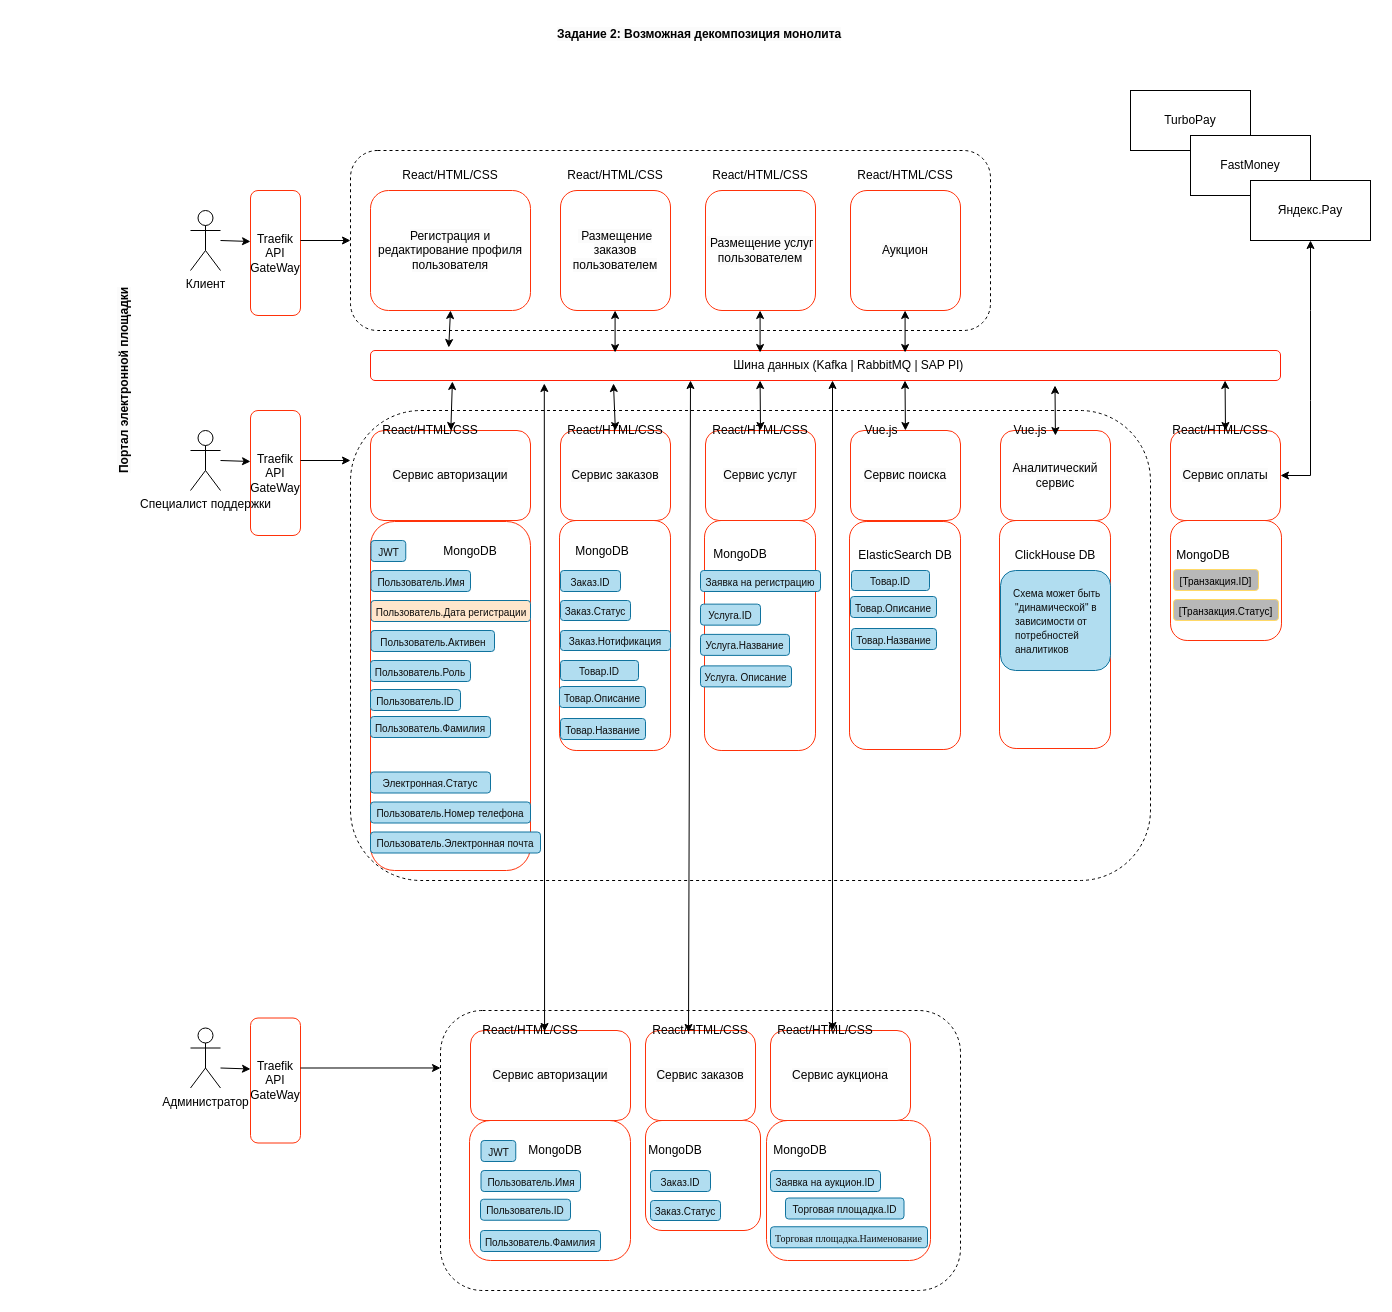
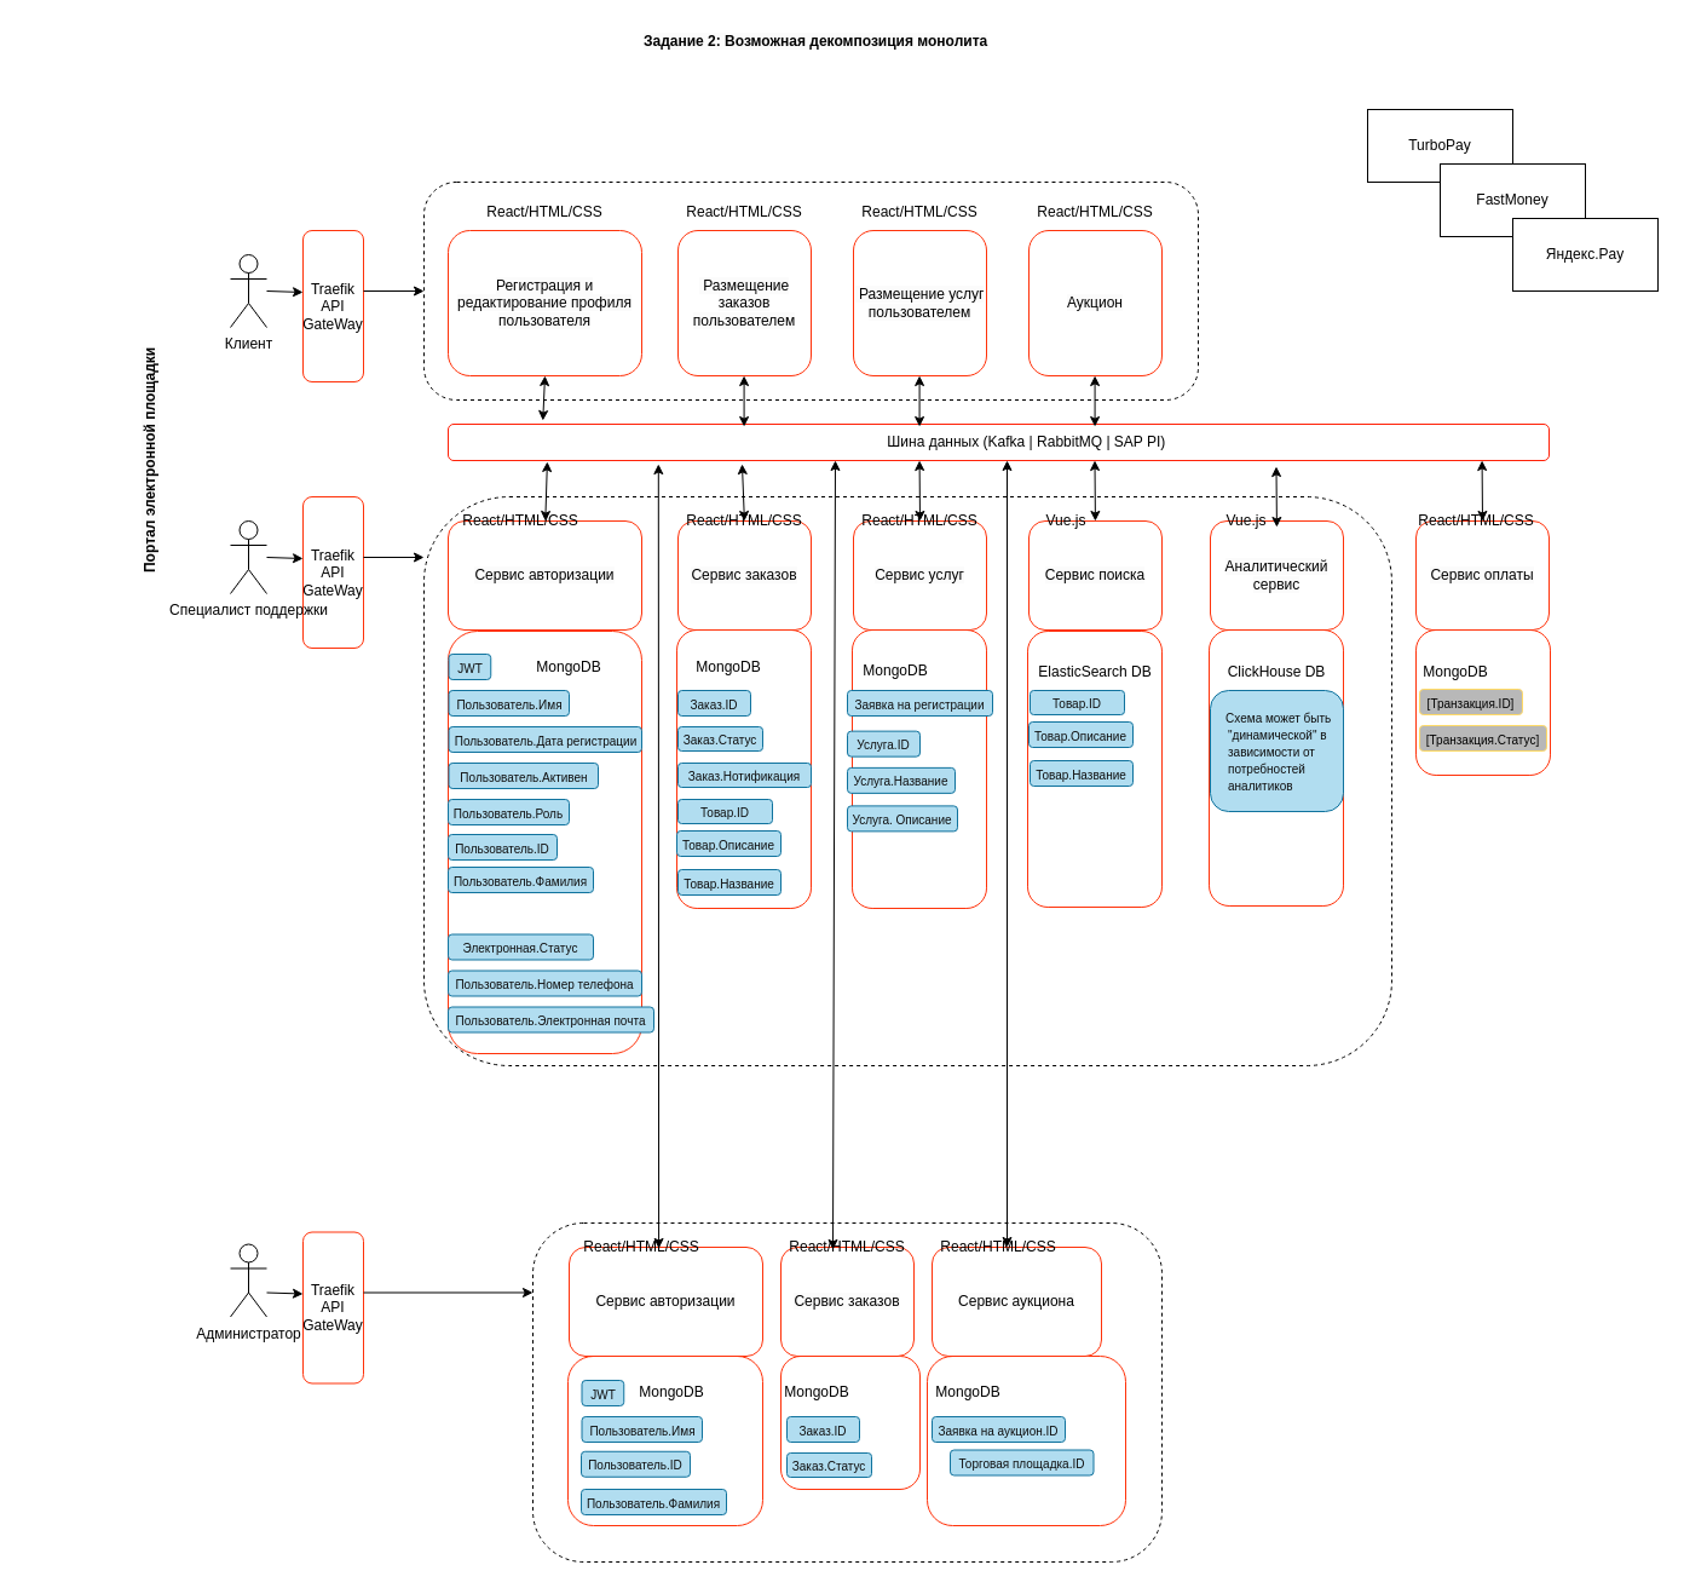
- <mxCell id="16" value="&lt;span style=&quot;color: rgb(0, 0, 0); font-family: Helvetica; font-size: 12px; font-style: normal; font-variant-ligatures: normal; font-variant-caps: normal; font-weight: 700; letter-spacing: normal; orphans: 2; text-align: center; text-indent: 0px; text-transform: none; widows: 2; word-spacing: 0px; -webkit-text-stroke-width: 0px; white-space: nowrap; background-color: rgb(251, 251, 251); text-decoration-thickness: initial; text-decoration-style: initial; text-decoration-color: initial; display: inline !important; float: none;&quot;&gt;Задание 2: Возможная декомпозиция монолита&lt;/span&gt;" style="text;whiteSpace=wrap;html=1;" parent="1" vertex="1"><mxGeometry x="555" y="20" width="310" height="40" as="geometry" /></mxCell>
+ <mxCell id="16" value="&lt;span style=&quot;color: rgb(0, 0, 0); font-family: Helvetica; font-size: 12px; font-style: normal; font-variant-ligatures: normal; font-variant-caps: normal; font-weight: 700; letter-spacing: normal; orphans: 2; text-align: center; text-indent: 0px; text-transform: none; widows: 2; word-spacing: 0px; -webkit-text-stroke-width: 0px; white-space: nowrap; background-color: rgb(251, 251, 251); text-decoration-thickness: initial; text-decoration-style: initial; text-decoration-color: initial; display: inline !important; float: none;&quot;&gt;Задание 2: Возможная декомпозиция монолита&lt;/span&gt;" style="text;whiteSpace=wrap;html=1;" parent="1" vertex="1"><mxGeometry x="530" y="20" width="310" height="40" as="geometry" /></mxCell>
- <mxCell id="36" value="" style="endArrow=classic;startArrow=classic;html=1;rounded=0;entryX=0.5;entryY=1;entryDx=0;entryDy=0;exitX=1;exitY=0.5;exitDx=0;exitDy=0;" edge="1" parent="1" source="29" target="35"><mxGeometry width="50" height="50" relative="1" as="geometry"><mxPoint x="1230" y="690" as="sourcePoint" /><mxPoint x="970" y="290" as="targetPoint" /><Array as="points"><mxPoint x="1310" y="475" /><mxPoint x="1310" y="400" /><mxPoint x="1310" y="310" /></Array></mxGeometry></mxCell>
- <mxCell id="65" value="&lt;p style=&quot;margin: 0px 0px 0px 13px; text-indent: -13px; font-variant-numeric: normal; font-variant-east-asian: normal; font-variant-alternates: normal; font-kerning: auto; font-optical-sizing: auto; font-feature-settings: normal; font-variation-settings: normal; font-variant-position: normal; font-stretch: normal; line-height: normal; color: rgb(14, 14, 14); text-align: start;&quot; class=&quot;p1&quot;&gt;&lt;font style=&quot;font-size: 10px;&quot; face=&quot;Helvetica&quot;&gt;Заявка на регистрацию&lt;/font&gt;&lt;/p&gt;" style="rounded=1;whiteSpace=wrap;html=1;fillColor=#b1ddf0;strokeColor=#10739e;" vertex="1" parent="1"><mxGeometry x="700" y="570" width="120" height="21" as="geometry" /></mxCell>
+ <mxCell id="65" value="&lt;p style=&quot;margin: 0px 0px 0px 13px; text-indent: -13px; font-variant-numeric: normal; font-variant-east-asian: normal; font-variant-alternates: normal; font-kerning: auto; font-optical-sizing: auto; font-feature-settings: normal; font-variation-settings: normal; font-variant-position: normal; font-stretch: normal; line-height: normal; color: rgb(14, 14, 14); text-align: start;&quot; class=&quot;p1&quot;&gt;&lt;font style=&quot;font-size: 10px;&quot; face=&quot;Helvetica&quot;&gt;Заявка на регистрации&lt;/font&gt;&lt;/p&gt;" style="rounded=1;whiteSpace=wrap;html=1;fillColor=#b1ddf0;strokeColor=#10739e;" vertex="1" parent="1"><mxGeometry x="700" y="570" width="120" height="21" as="geometry" /></mxCell>
- <mxCell id="68" value="&lt;p style=&quot;margin: 0px 0px 0px 13px; text-indent: -13px; font-variant-numeric: normal; font-variant-east-asian: normal; font-variant-alternates: normal; font-kerning: auto; font-optical-sizing: auto; font-feature-settings: normal; font-variation-settings: normal; font-stretch: normal; line-height: normal; color: rgb(14, 14, 14); text-align: start;&quot; class=&quot;p1&quot;&gt;&lt;font style=&quot;font-size: 10px;&quot;&gt;Пользователь.Дата регистрации&lt;/font&gt;&lt;/p&gt;" style="rounded=1;whiteSpace=wrap;html=1;fillColor=#ffe6cc;strokeColor=#10739e;" vertex="1" parent="1"><mxGeometry x="370.5" y="600" width="159.5" height="21" as="geometry" /></mxCell>
+ <mxCell id="68" value="&lt;p style=&quot;margin: 0px 0px 0px 13px; text-indent: -13px; font-variant-numeric: normal; font-variant-east-asian: normal; font-variant-alternates: normal; font-kerning: auto; font-optical-sizing: auto; font-feature-settings: normal; font-variation-settings: normal; font-stretch: normal; line-height: normal; color: rgb(14, 14, 14); text-align: start;&quot; class=&quot;p1&quot;&gt;&lt;font style=&quot;font-size: 10px;&quot;&gt;Пользователь.Дата регистрации&lt;/font&gt;&lt;/p&gt;" style="rounded=1;whiteSpace=wrap;html=1;fillColor=#b1ddf0;strokeColor=#10739e;" vertex="1" parent="1"><mxGeometry x="370.5" y="600" width="159.5" height="21" as="geometry" /></mxCell>
- <mxCell id="78" value="&lt;p style=&quot;margin: 0px 0px 0px 13px; text-indent: -13px; font-variant-numeric: normal; font-variant-east-asian: normal; font-variant-alternates: normal; font-kerning: auto; font-optical-sizing: auto; font-feature-settings: normal; font-variation-settings: normal; font-stretch: normal; line-height: normal; color: rgb(14, 14, 14); text-align: start;&quot; class=&quot;p1&quot;&gt;&lt;font style=&quot;font-size: 10px;&quot; face=&quot;Times New Roman&quot;&gt;Торговая площадка.Наименование&lt;/font&gt;&lt;/p&gt;" style="rounded=1;whiteSpace=wrap;html=1;fillColor=#b1ddf0;strokeColor=#10739e;" vertex="1" parent="1"><mxGeometry x="770" y="1226.25" width="157" height="21" as="geometry" /></mxCell>
